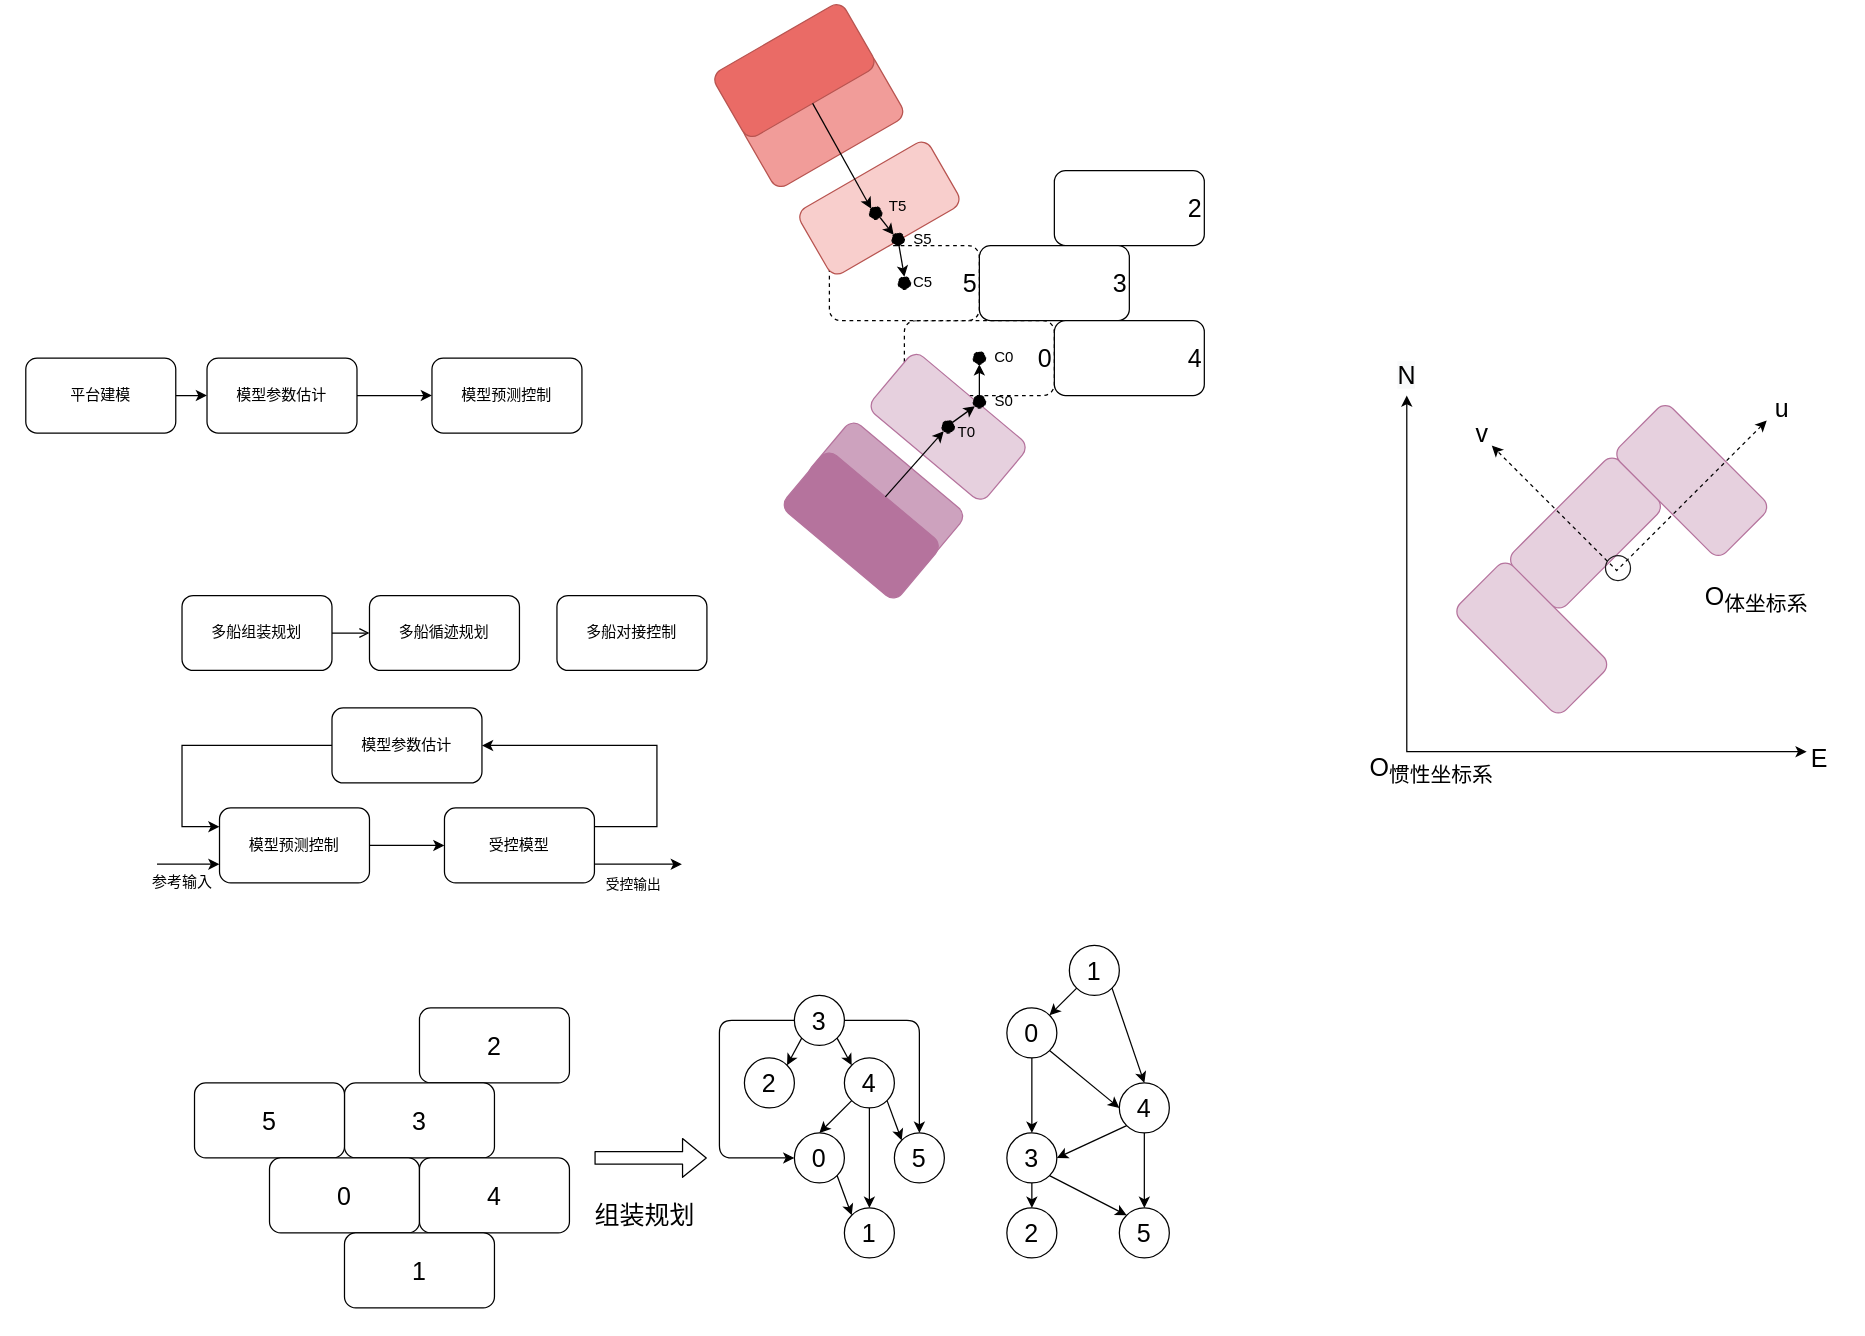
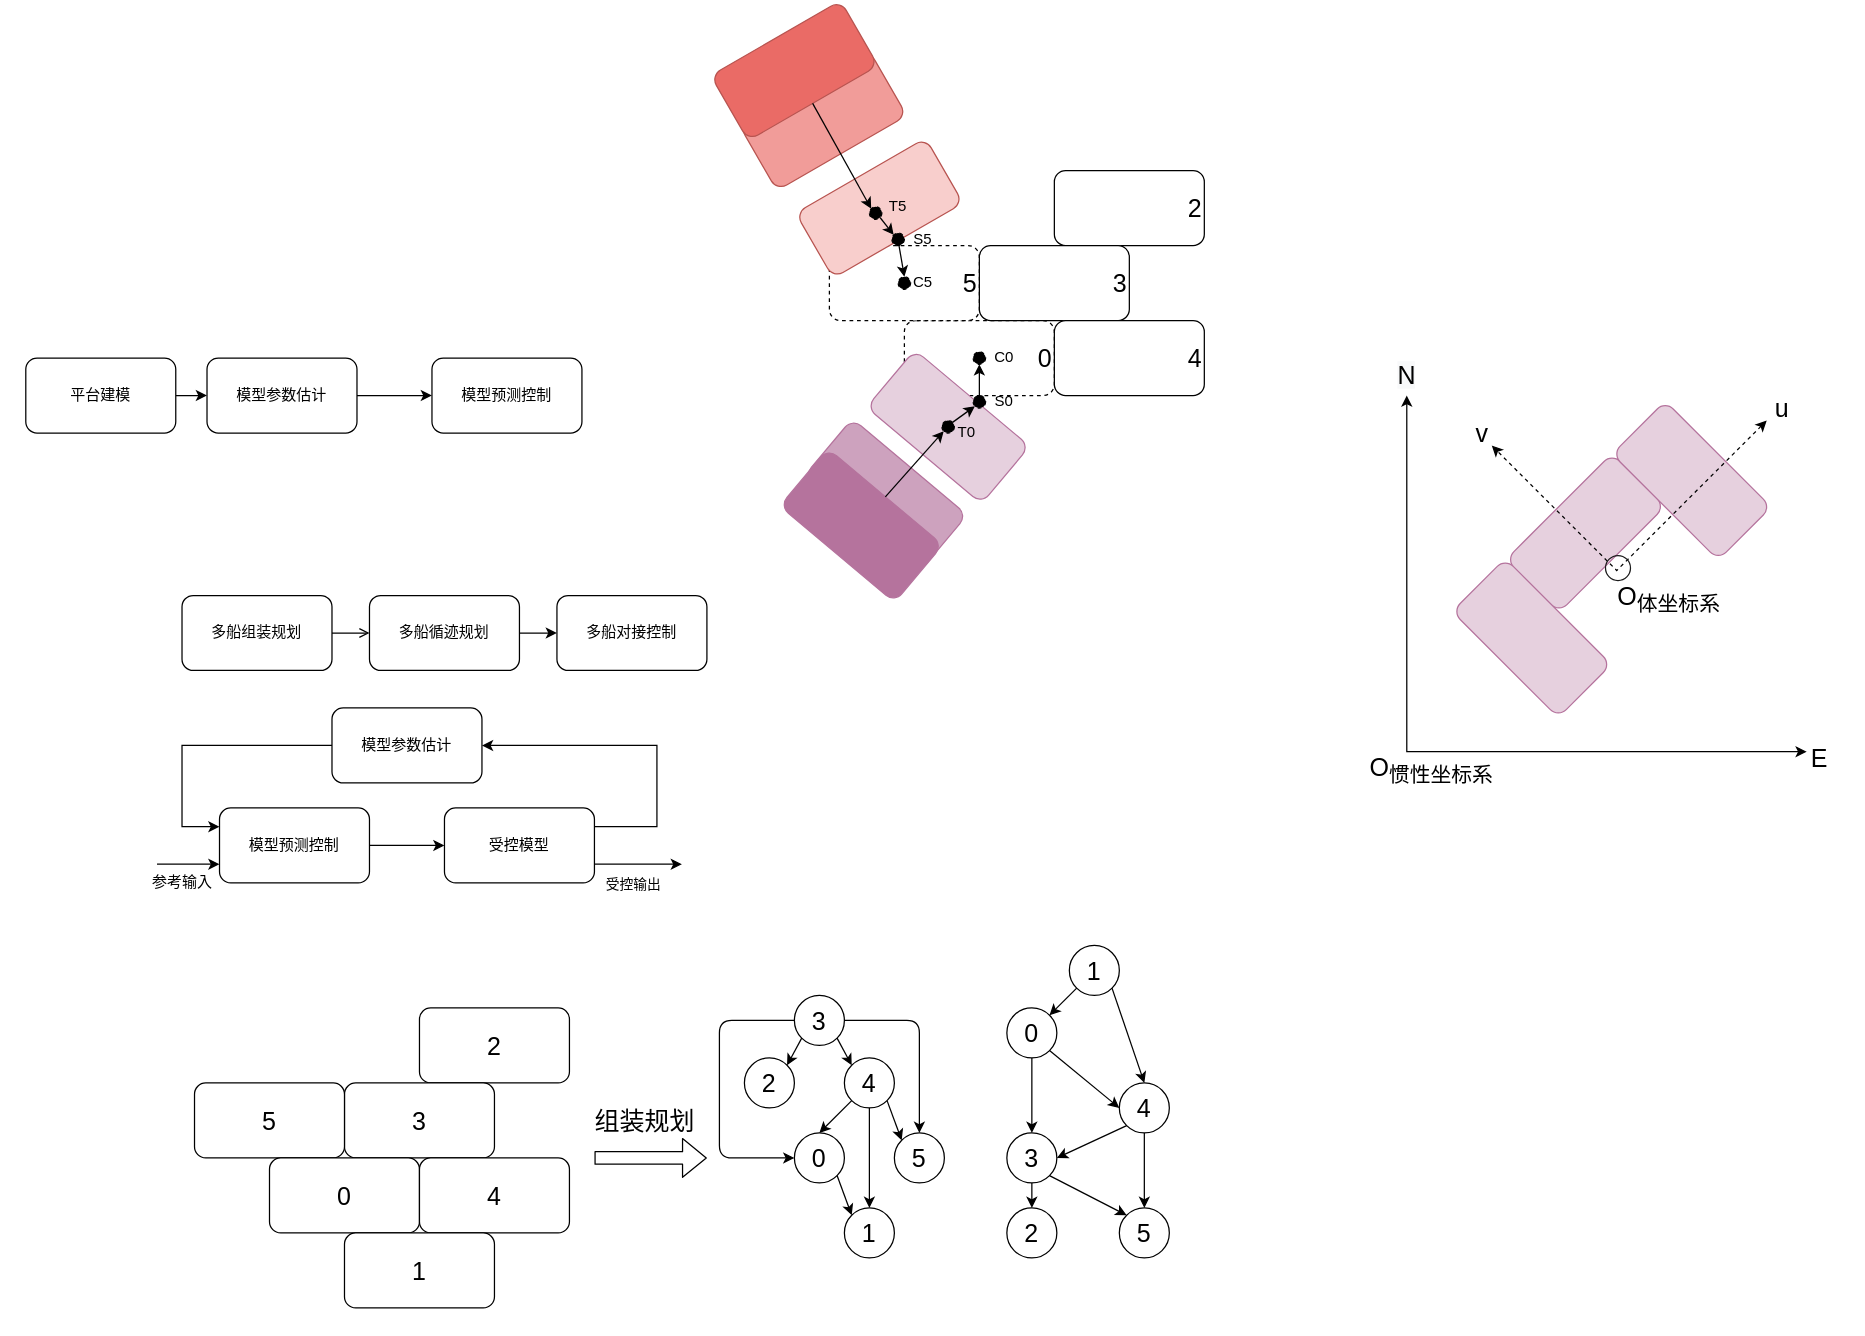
- <mxCell id="95" value="&lt;font style=&quot;font-size: 20px&quot;&gt;O&lt;sub&gt;体坐标系&lt;/sub&gt;&lt;/font&gt;" style="text;html=1;strokeColor=none;fillColor=none;align=center;verticalAlign=middle;whiteSpace=wrap;rounded=0;" vertex="1" parent="1"><mxGeometry x="1355" y="458" width="100" height="30" as="geometry" /></mxCell>
+ <mxCell id="95" value="&lt;font style=&quot;font-size: 20px&quot;&gt;O&lt;sub&gt;体坐标系&lt;/sub&gt;&lt;/font&gt;" style="text;html=1;strokeColor=none;fillColor=none;align=center;verticalAlign=middle;whiteSpace=wrap;rounded=0;" vertex="1" parent="1"><mxGeometry x="1285" y="458" width="100" height="30" as="geometry" /></mxCell>
+ <mxCell id="15" value="" style="edgeStyle=orthogonalEdgeStyle;rounded=0;orthogonalLoop=1;jettySize=auto;html=1;" edge="1" parent="1" source="16" target="24"><mxGeometry relative="1" as="geometry" /></mxCell>
- <mxCell id="35" value="&lt;font style=&quot;font-size: 20px&quot;&gt;组装规划&lt;/font&gt;" style="text;html=1;align=center;verticalAlign=middle;resizable=0;points=[];autosize=1;" vertex="1" parent="1"><mxGeometry x="465" y="955" width="100" height="20" as="geometry" /></mxCell>
+ <mxCell id="35" value="&lt;font style=&quot;font-size: 20px&quot;&gt;组装规划&lt;/font&gt;" style="text;html=1;align=center;verticalAlign=middle;resizable=0;points=[];autosize=1;" vertex="1" parent="1"><mxGeometry x="465" y="880" width="100" height="20" as="geometry" /></mxCell>
